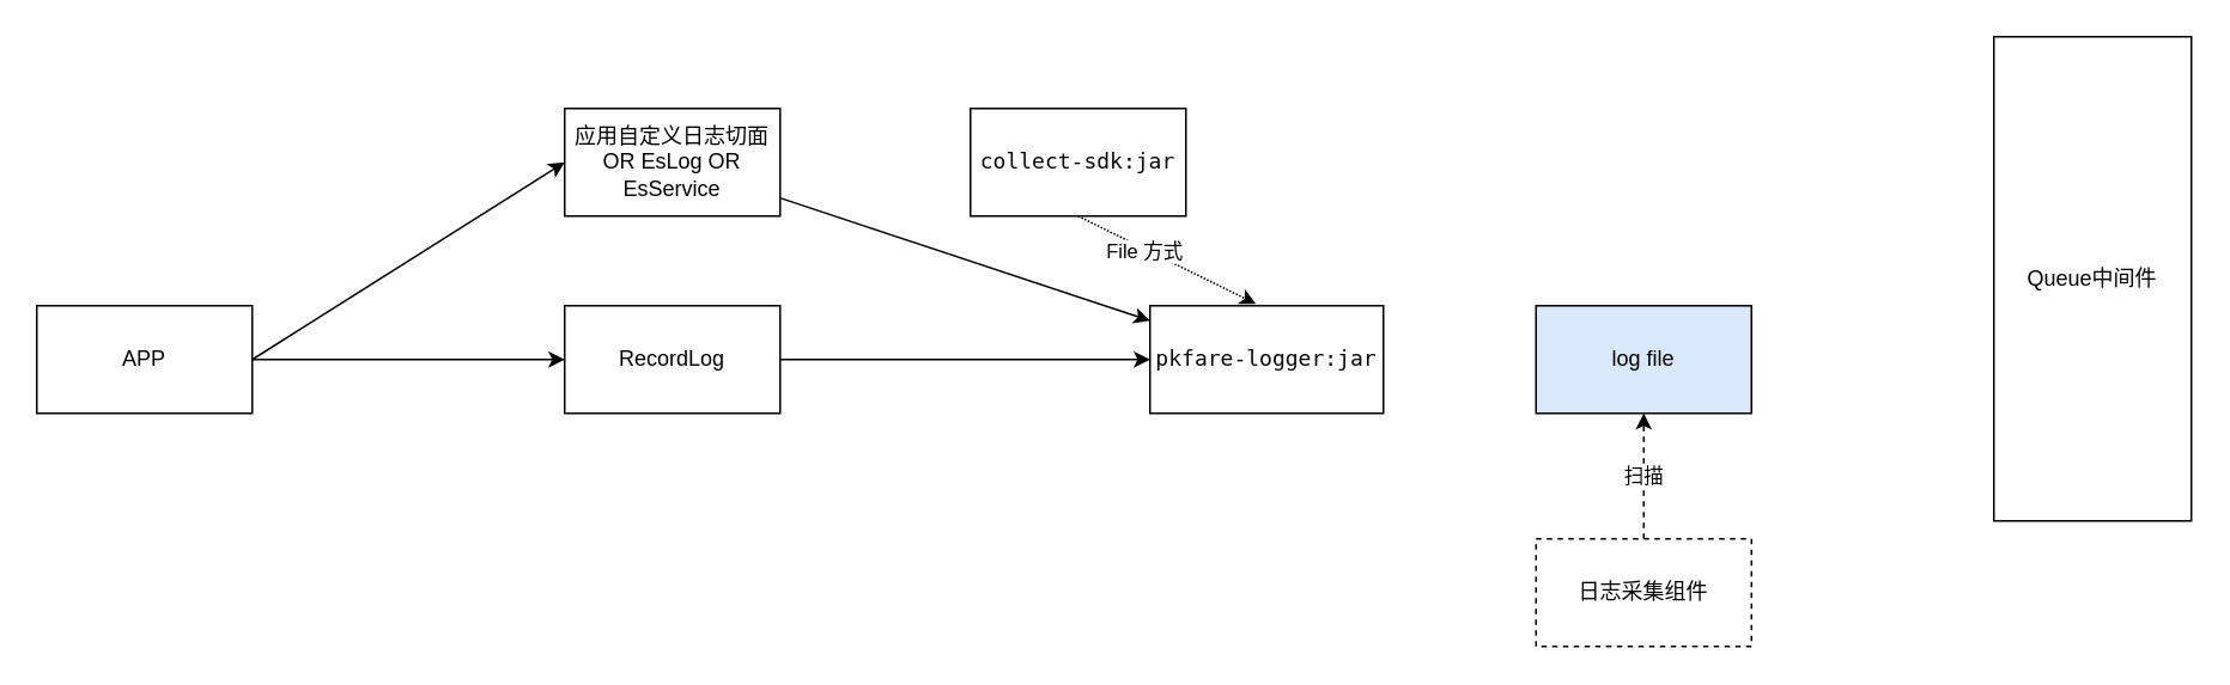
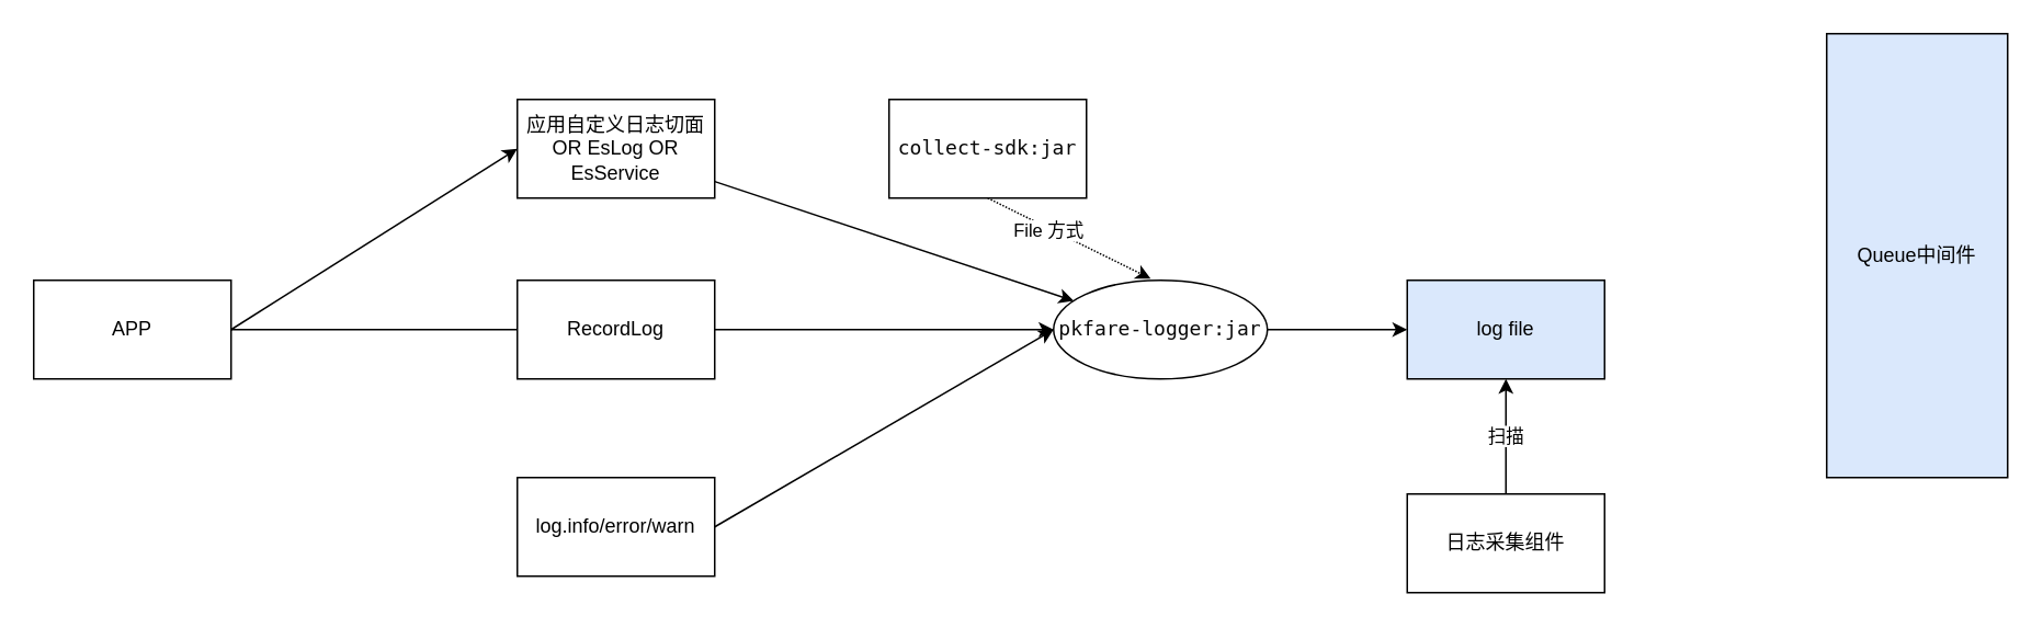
- <mxCell id="17" value="Queue中间件" style="rounded=0;whiteSpace=wrap;html=1;" vertex="1" parent="1"><mxGeometry x="1110" y="20" width="110" height="270" as="geometry" /></mxCell>
+ <mxCell id="17" value="Queue中间件" style="rounded=0;whiteSpace=wrap;html=1;fillColor=#dae8fc;" vertex="1" parent="1"><mxGeometry x="1110" y="20" width="110" height="270" as="geometry" /></mxCell>
- <mxCell id="3" style="edgeStyle=none;rounded=0;orthogonalLoop=1;jettySize=auto;html=1;exitX=1;exitY=0.5;exitDx=0;exitDy=0;entryX=0;entryY=0.5;entryDx=0;entryDy=0;" edge="1" parent="1" source="4" target="8"><mxGeometry relative="1" as="geometry" /></mxCell>
+ <mxCell id="3" style="edgeStyle=none;rounded=0;orthogonalLoop=1;jettySize=auto;html=1;exitX=1;exitY=0.5;exitDx=0;exitDy=0;entryX=0;entryY=0.5;entryDx=0;entryDy=0;endArrow=none;" edge="1" parent="1" source="4" target="8"><mxGeometry relative="1" as="geometry" /></mxCell>
- <mxCell id="15" value="&lt;pre style=&quot;text-align: start; background-color: rgb(255, 255, 255); color: rgb(8, 8, 8); font-family: Consolas, monospace; font-size: 9pt;&quot;&gt;pkfare-logger:jar&lt;/pre&gt;" style="whiteSpace=wrap;html=1;rounded=0;" vertex="1" parent="1"><mxGeometry x="640" y="170" width="130" height="60" as="geometry" /></mxCell>
+ <mxCell id="15" value="&lt;pre style=&quot;text-align: start; background-color: rgb(255, 255, 255); color: rgb(8, 8, 8); font-family: Consolas, monospace; font-size: 9pt;&quot;&gt;pkfare-logger:jar&lt;/pre&gt;" style="ellipse;whiteSpace=wrap;html=1;" vertex="1" parent="1"><mxGeometry x="640" y="170" width="130" height="60" as="geometry" /></mxCell>
+ <mxCell id="14" value="" style="edgeStyle=none;rounded=0;orthogonalLoop=1;jettySize=auto;html=1;" edge="1" parent="1" source="15" target="16"><mxGeometry relative="1" as="geometry" /></mxCell>
+ <mxCell id="9" style="edgeStyle=none;rounded=0;orthogonalLoop=1;jettySize=auto;html=1;exitX=1;exitY=0.5;exitDx=0;exitDy=0;entryX=0;entryY=0.5;entryDx=0;entryDy=0;" edge="1" parent="1" source="10" target="15"><mxGeometry relative="1" as="geometry" /></mxCell>
- <mxCell id="18" value="扫描" style="edgeStyle=none;rounded=0;orthogonalLoop=1;jettySize=auto;html=1;exitX=0.5;exitY=0;exitDx=0;exitDy=0;entryX=0.5;entryY=1;entryDx=0;entryDy=0;dashed=1;" edge="1" parent="1" source="19" target="16"><mxGeometry relative="1" as="geometry" /></mxCell>
+ <mxCell id="18" value="扫描" style="edgeStyle=none;rounded=0;orthogonalLoop=1;jettySize=auto;html=1;exitX=0.5;exitY=0;exitDx=0;exitDy=0;entryX=0.5;entryY=1;entryDx=0;entryDy=0;" edge="1" parent="1" source="19" target="16"><mxGeometry relative="1" as="geometry" /></mxCell>
+ <mxCell id="10" value="log.info/error/warn" style="rounded=0;whiteSpace=wrap;html=1;" vertex="1" parent="1"><mxGeometry x="314" y="290" width="120" height="60" as="geometry" /></mxCell>
- <mxCell id="19" value="日志采集组件" style="rounded=0;whiteSpace=wrap;html=1;dashed=1;" vertex="1" parent="1"><mxGeometry x="855" y="300" width="120" height="60" as="geometry" /></mxCell>
+ <mxCell id="19" value="日志采集组件" style="rounded=0;whiteSpace=wrap;html=1;" vertex="1" parent="1"><mxGeometry x="855" y="300" width="120" height="60" as="geometry" /></mxCell>
